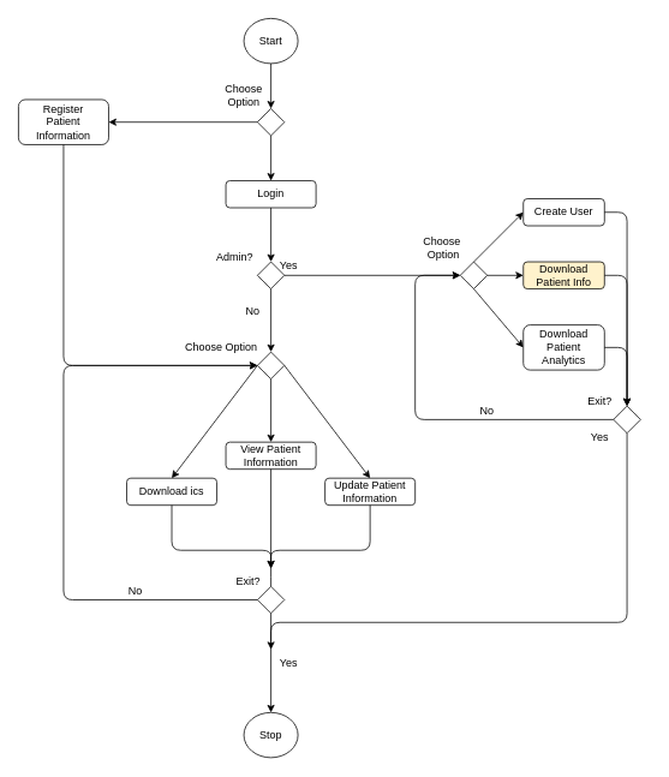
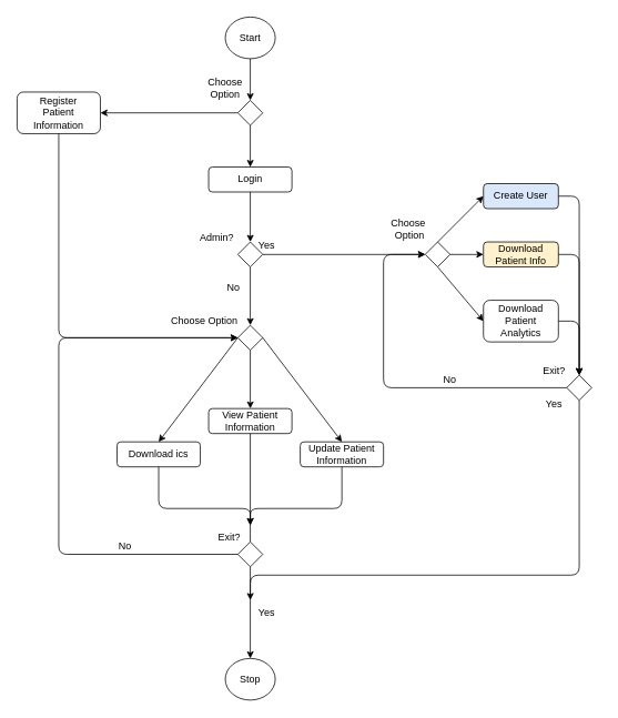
- <mxCell id="38" value="Create User" style="rounded=1;whiteSpace=wrap;html=1;" parent="1" vertex="1"><mxGeometry x="580" y="220" width="90" height="30" as="geometry" /></mxCell>
+ <mxCell id="38" value="Create User" style="rounded=1;whiteSpace=wrap;html=1;fillColor=#dae8fc;" parent="1" vertex="1"><mxGeometry x="580" y="220" width="90" height="30" as="geometry" /></mxCell>
